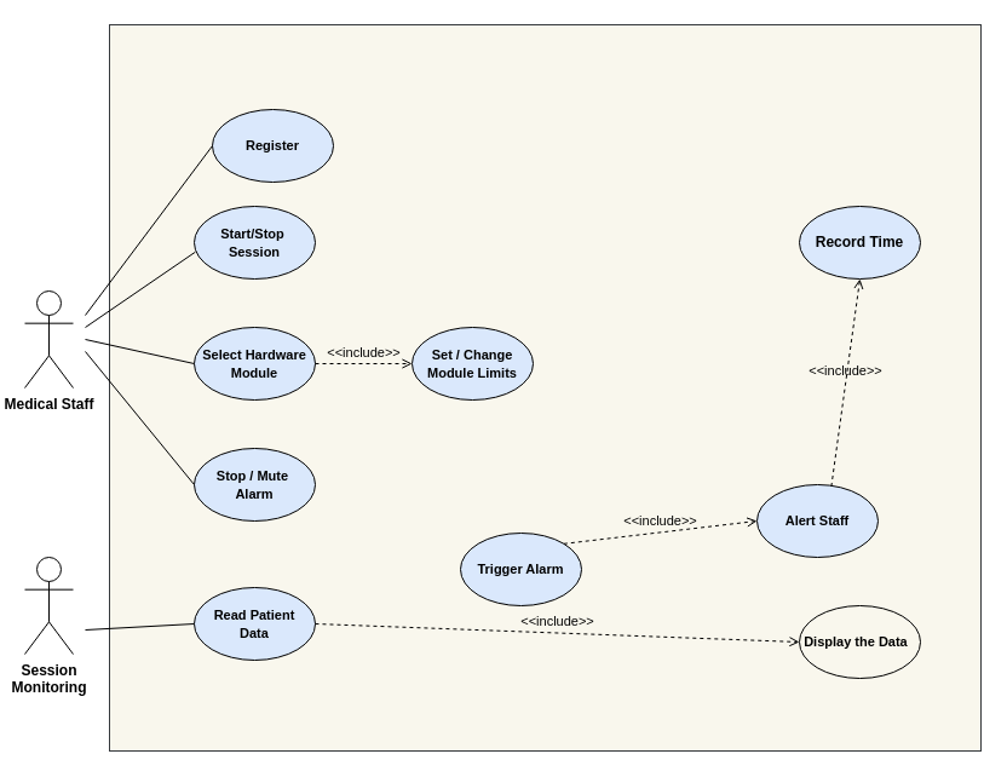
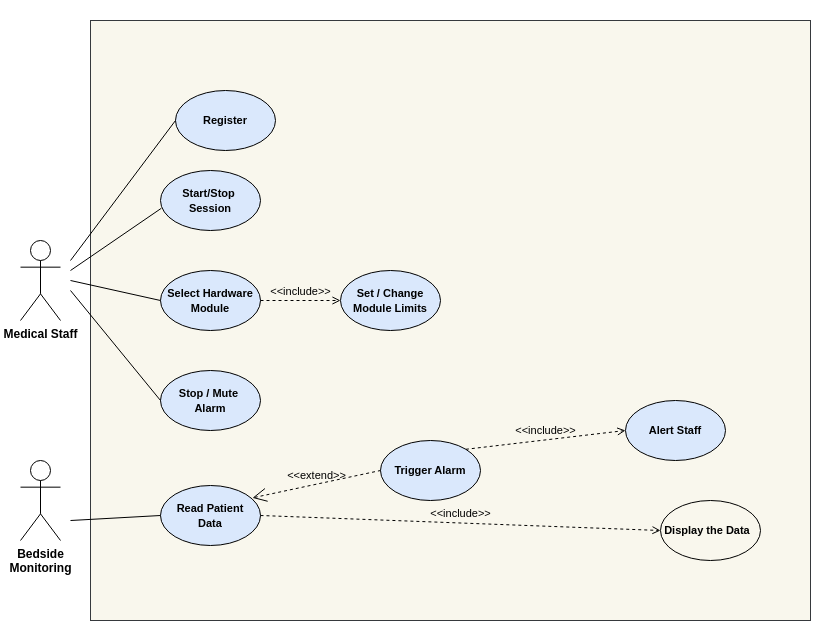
- <mxCell id="4" value="&lt;b&gt;Record Time&lt;/b&gt;" parent="1" vertex="1" style="ellipse;whiteSpace=wrap;html=1;shadow=0;fillColor=#dae8fc;strokeColor=#000000;"><mxGeometry as="geometry" height="60" width="100" y="170" x="660" /></mxCell>
- <mxCell id="22" value="&amp;lt;&amp;lt;include&amp;gt;&amp;gt;" parent="1" style="edgeStyle=none;html=1;endArrow=open;verticalAlign=bottom;dashed=1;labelBackgroundColor=none;exitX=0.614;exitY=0.024;exitDx=0;exitDy=0;entryX=0.5;entryY=1;entryDx=0;entryDy=0;exitPerimeter=0;" edge="1" target="4" source="9"><mxGeometry as="geometry" width="160" relative="1"><mxPoint as="sourcePoint" y="340" x="640" /><mxPoint as="targetPoint" y="240" x="740" /></mxGeometry></mxCell>
+ <mxCell id="18" value="&amp;lt;&amp;lt;extend&amp;gt;&amp;gt;" parent="1" style="edgeStyle=none;html=1;startArrow=open;endArrow=none;startSize=12;verticalAlign=bottom;dashed=1;labelBackgroundColor=none;entryX=0;entryY=0.5;entryDx=0;entryDy=0;exitX=0.92;exitY=0.206;exitDx=0;exitDy=0;exitPerimeter=0;" edge="1" target="10" source="8"><mxGeometry as="geometry" width="160" relative="1"><mxPoint as="sourcePoint" y="520" x="250" /><mxPoint as="targetPoint" y="510" x="420" /></mxGeometry></mxCell>
- <mxCell id="12" value="&lt;b&gt;Session&lt;br&gt;Monitoring&lt;/b&gt;" parent="1" vertex="1" style="shape=umlActor;html=1;verticalLabelPosition=bottom;verticalAlign=top;align=center;shadow=0;"><mxGeometry as="geometry" height="80" width="40" y="460" x="20" /></mxCell>
+ <mxCell id="12" value="&lt;b&gt;Bedside&lt;br&gt;Monitoring&lt;/b&gt;" parent="1" vertex="1" style="shape=umlActor;html=1;verticalLabelPosition=bottom;verticalAlign=top;align=center;shadow=0;"><mxGeometry as="geometry" height="80" width="40" y="460" x="20" /></mxCell>
